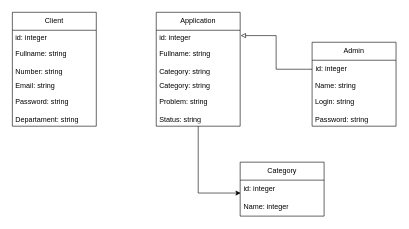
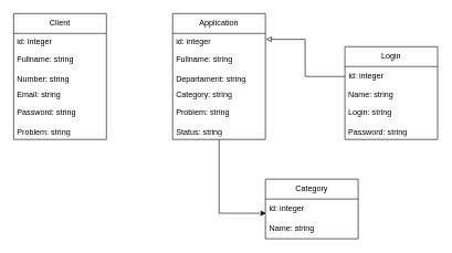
- <mxCell id="11" value="Admin" style="swimlane;fontStyle=0;childLayout=stackLayout;horizontal=1;startSize=30;horizontalStack=0;resizeParent=1;resizeParentMax=0;resizeLast=0;collapsible=1;marginBottom=0;whiteSpace=wrap;html=1;" parent="1" vertex="1"><mxGeometry x="520" y="70" width="140" height="140" as="geometry" /></mxCell>
+ <mxCell id="11" value="Login" style="swimlane;fontStyle=0;childLayout=stackLayout;horizontal=1;startSize=30;horizontalStack=0;resizeParent=1;resizeParentMax=0;resizeLast=0;collapsible=1;marginBottom=0;whiteSpace=wrap;html=1;" parent="1" vertex="1"><mxGeometry x="520" y="70" width="140" height="140" as="geometry" /></mxCell>
- <mxCell id="6" value="&lt;div&gt;&amp;nbsp;id: integer&lt;/div&gt;&lt;div&gt;&lt;br&gt;&lt;/div&gt;&lt;div&gt;&amp;nbsp;Fullname: string&lt;/div&gt;&lt;div&gt;&lt;br&gt;&lt;/div&gt;&lt;div&gt;&amp;nbsp;Category: string&lt;/div&gt;" style="text;strokeColor=none;fillColor=none;html=1;whiteSpace=wrap;verticalAlign=middle;overflow=hidden;" parent="5" vertex="1"><mxGeometry y="30" width="140" height="80" as="geometry" /></mxCell>
+ <mxCell id="6" value="&lt;div&gt;&amp;nbsp;id: integer&lt;/div&gt;&lt;div&gt;&lt;br&gt;&lt;/div&gt;&lt;div&gt;&amp;nbsp;Fullname: string&lt;/div&gt;&lt;div&gt;&lt;br&gt;&lt;/div&gt;&lt;div&gt;&amp;nbsp;Departament: string&lt;/div&gt;" style="text;strokeColor=none;fillColor=none;html=1;whiteSpace=wrap;verticalAlign=middle;overflow=hidden;" parent="5" vertex="1"><mxGeometry y="30" width="140" height="80" as="geometry" /></mxCell>
- <mxCell id="4" value="&lt;div&gt;&amp;nbsp;Email: string&lt;/div&gt;&lt;div&gt;&lt;br&gt;&lt;/div&gt;&lt;div&gt;&amp;nbsp;Password: string&lt;/div&gt;&lt;div&gt;&lt;br&gt;&lt;/div&gt;&lt;div&gt;&amp;nbsp;Departament: string&lt;/div&gt;" style="text;strokeColor=none;fillColor=none;html=1;whiteSpace=wrap;verticalAlign=middle;overflow=hidden;" parent="2" vertex="1"><mxGeometry y="110" width="140" height="80" as="geometry" /></mxCell>
+ <mxCell id="4" value="&lt;div&gt;&amp;nbsp;Email: string&lt;/div&gt;&lt;div&gt;&lt;br&gt;&lt;/div&gt;&lt;div&gt;&amp;nbsp;Password: string&lt;/div&gt;&lt;div&gt;&lt;br&gt;&lt;/div&gt;&lt;div&gt;&amp;nbsp;Problem: string&lt;/div&gt;" style="text;strokeColor=none;fillColor=none;html=1;whiteSpace=wrap;verticalAlign=middle;overflow=hidden;" parent="2" vertex="1"><mxGeometry y="110" width="140" height="80" as="geometry" /></mxCell>
- <mxCell id="10" value="Name: integer" style="text;strokeColor=none;fillColor=none;align=left;verticalAlign=middle;spacingLeft=4;spacingRight=4;overflow=hidden;points=[[0,0.5],[1,0.5]];portConstraint=eastwest;rotatable=0;whiteSpace=wrap;html=1;" parent="8" vertex="1"><mxGeometry y="60" width="140" height="30" as="geometry" /></mxCell>
+ <mxCell id="10" value="Name: string" style="text;strokeColor=none;fillColor=none;align=left;verticalAlign=middle;spacingLeft=4;spacingRight=4;overflow=hidden;points=[[0,0.5],[1,0.5]];portConstraint=eastwest;rotatable=0;whiteSpace=wrap;html=1;" parent="8" vertex="1"><mxGeometry y="60" width="140" height="30" as="geometry" /></mxCell>
